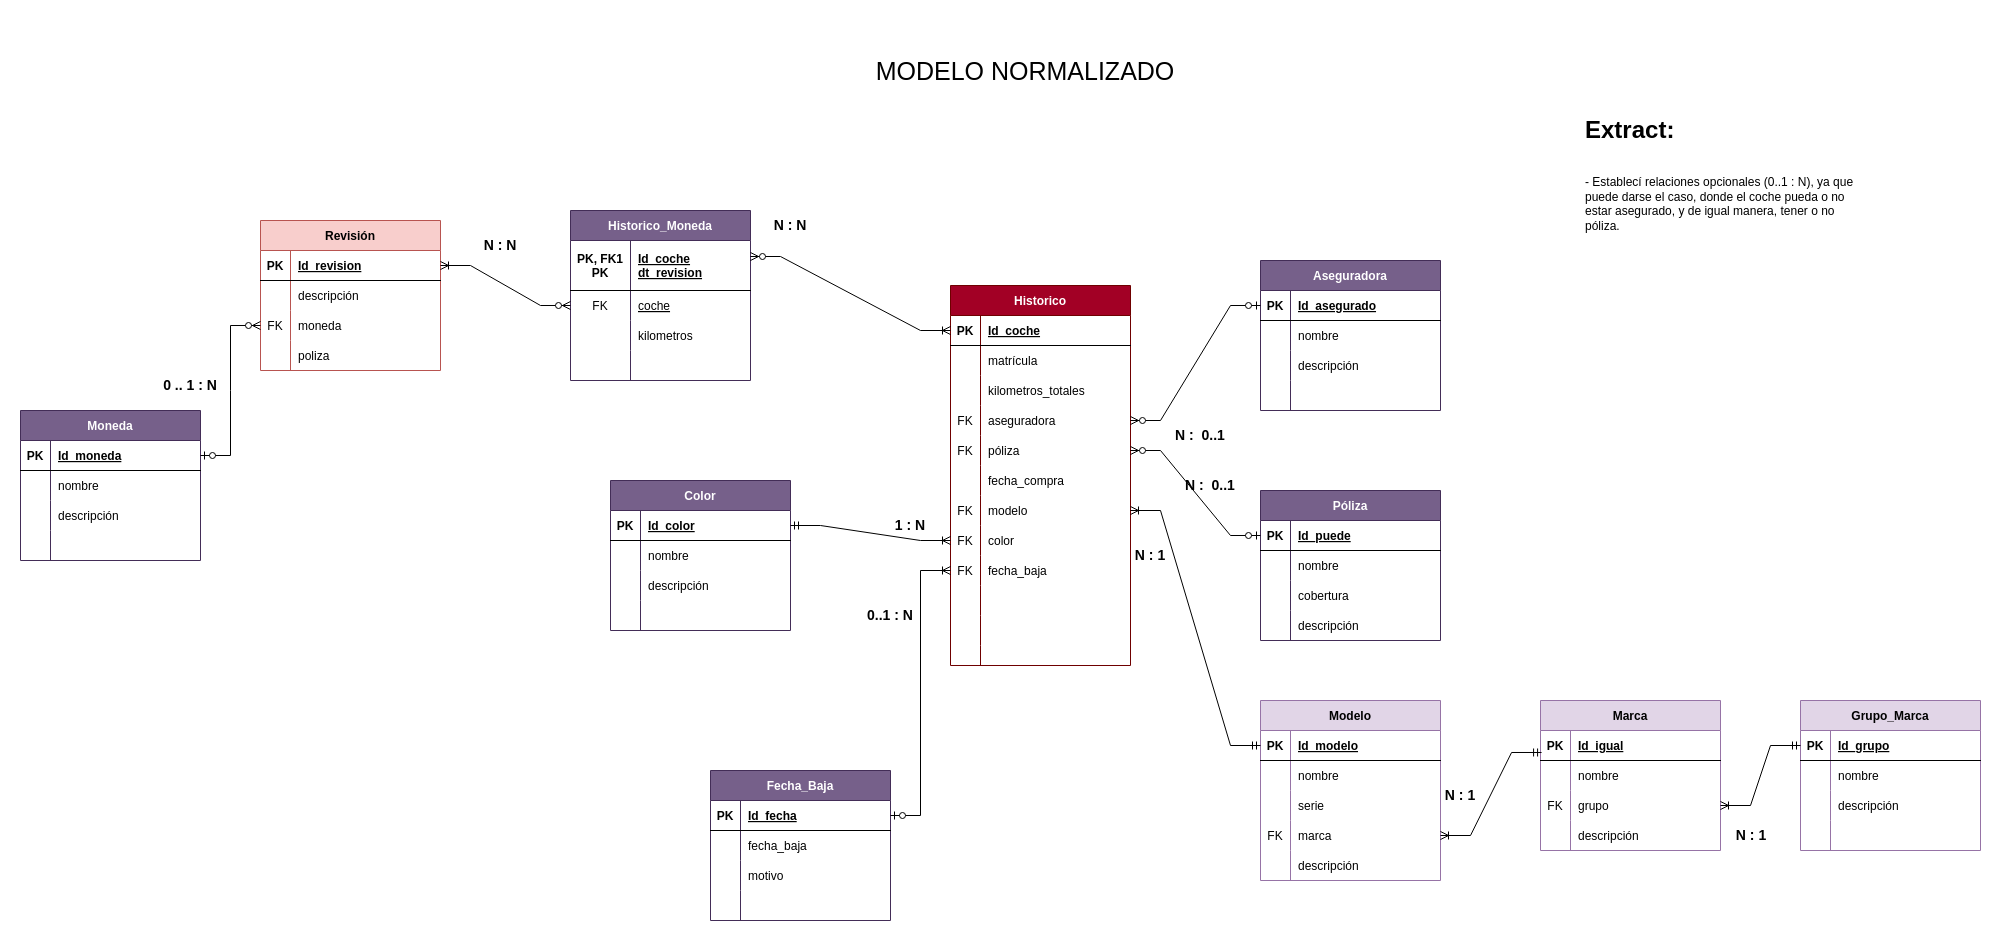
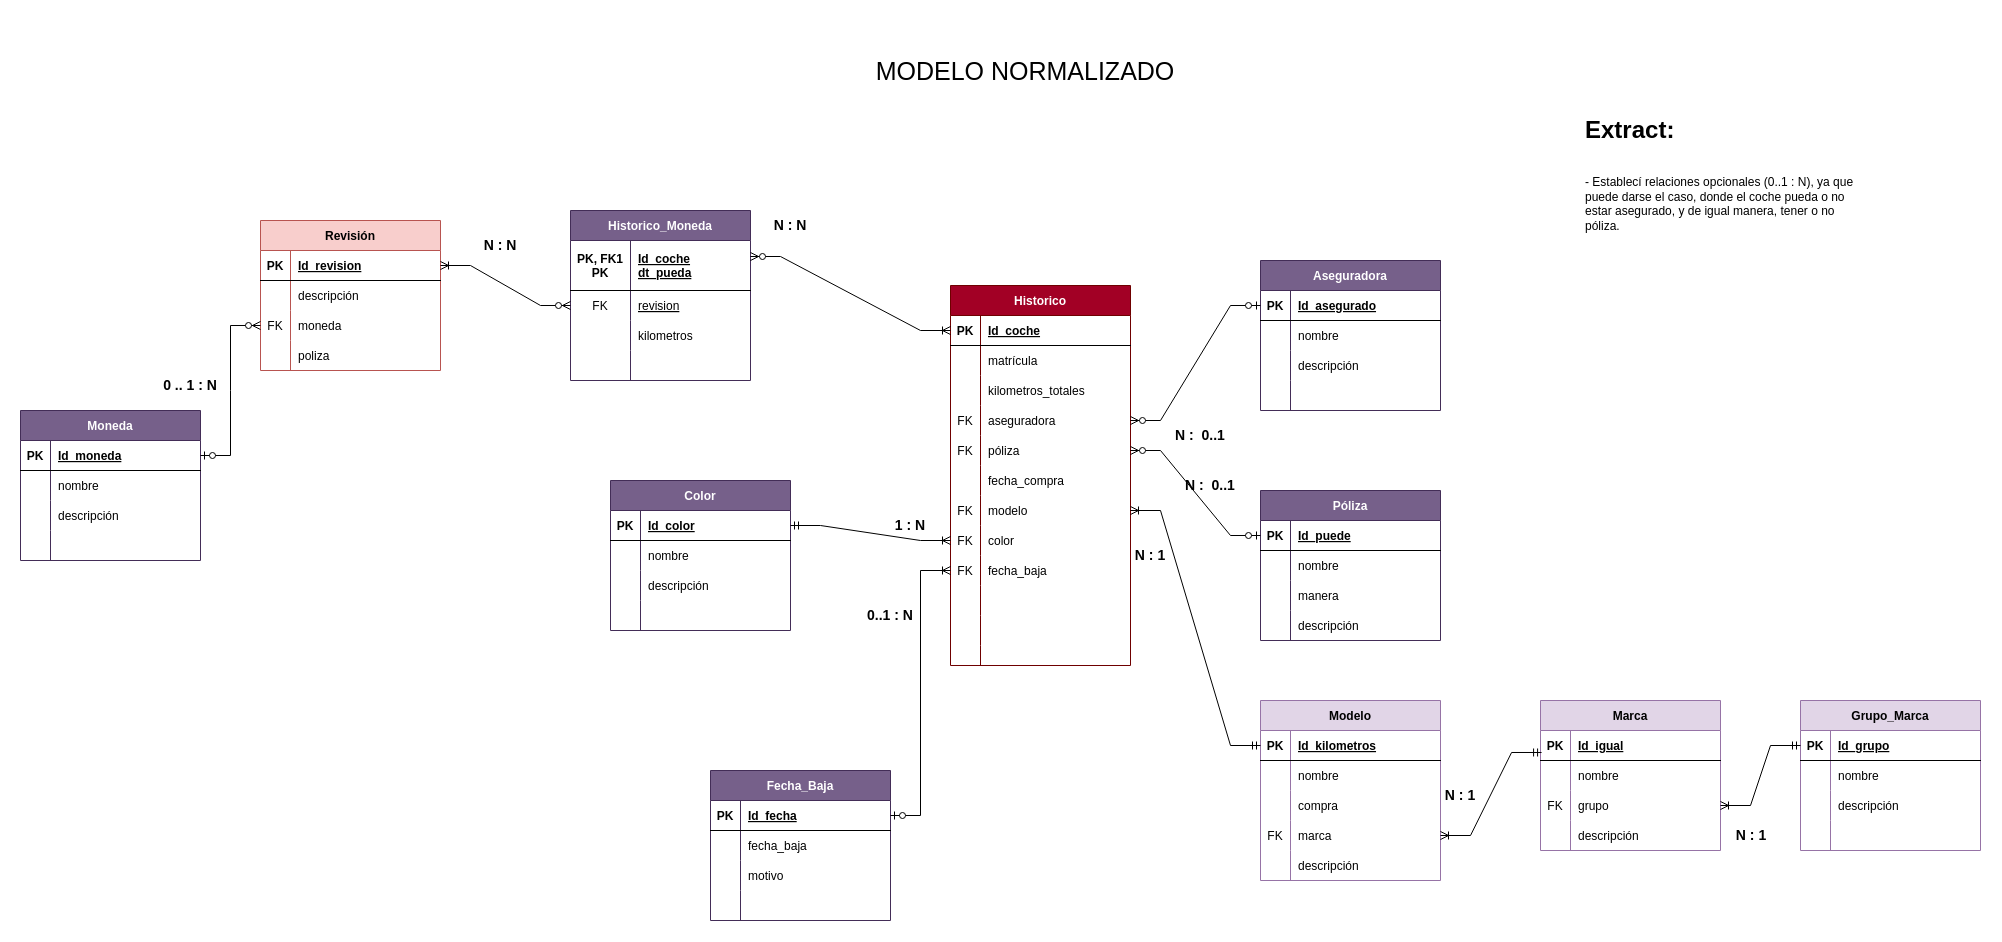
- <mxCell id="137" value="Id_coche&#10;dt_revision" style="shape=partialRectangle;connectable=0;fillColor=none;top=0;left=0;bottom=0;right=0;align=left;spacingLeft=6;fontStyle=5;overflow=hidden;" parent="135" vertex="1"><mxGeometry x="60" width="120" height="50" as="geometry"><mxRectangle width="120" height="50" as="alternateBounds" /></mxGeometry></mxCell>
+ <mxCell id="137" value="Id_coche&#10;dt_pueda" style="shape=partialRectangle;connectable=0;fillColor=none;top=0;left=0;bottom=0;right=0;align=left;spacingLeft=6;fontStyle=5;overflow=hidden;" parent="135" vertex="1"><mxGeometry x="60" width="120" height="50" as="geometry"><mxRectangle width="120" height="50" as="alternateBounds" /></mxGeometry></mxCell>
- <mxCell id="140" value="coche" style="shape=partialRectangle;connectable=0;fillColor=none;top=0;left=0;bottom=0;right=0;align=left;spacingLeft=6;overflow=hidden;fontStyle=4" parent="138" vertex="1"><mxGeometry x="60" width="120" height="30" as="geometry"><mxRectangle width="120" height="30" as="alternateBounds" /></mxGeometry></mxCell>
+ <mxCell id="140" value="revision" style="shape=partialRectangle;connectable=0;fillColor=none;top=0;left=0;bottom=0;right=0;align=left;spacingLeft=6;overflow=hidden;fontStyle=4" parent="138" vertex="1"><mxGeometry x="60" width="120" height="30" as="geometry"><mxRectangle width="120" height="30" as="alternateBounds" /></mxGeometry></mxCell>
- <mxCell id="61" value="cobertura" style="shape=partialRectangle;connectable=0;fillColor=none;top=0;left=0;bottom=0;right=0;align=left;spacingLeft=6;overflow=hidden;" parent="59" vertex="1"><mxGeometry x="30" width="150" height="30" as="geometry"><mxRectangle width="150" height="30" as="alternateBounds" /></mxGeometry></mxCell>
+ <mxCell id="61" value="manera" style="shape=partialRectangle;connectable=0;fillColor=none;top=0;left=0;bottom=0;right=0;align=left;spacingLeft=6;overflow=hidden;" parent="59" vertex="1"><mxGeometry x="30" width="150" height="30" as="geometry"><mxRectangle width="150" height="30" as="alternateBounds" /></mxGeometry></mxCell>
- <mxCell id="68" value="Id_modelo" style="shape=partialRectangle;connectable=0;fillColor=none;top=0;left=0;bottom=0;right=0;align=left;spacingLeft=6;fontStyle=5;overflow=hidden;" parent="66" vertex="1"><mxGeometry x="30" width="150" height="30" as="geometry"><mxRectangle width="150" height="30" as="alternateBounds" /></mxGeometry></mxCell>
+ <mxCell id="68" value="Id_kilometros" style="shape=partialRectangle;connectable=0;fillColor=none;top=0;left=0;bottom=0;right=0;align=left;spacingLeft=6;fontStyle=5;overflow=hidden;" parent="66" vertex="1"><mxGeometry x="30" width="150" height="30" as="geometry"><mxRectangle width="150" height="30" as="alternateBounds" /></mxGeometry></mxCell>
- <mxCell id="74" value="serie" style="shape=partialRectangle;connectable=0;fillColor=none;top=0;left=0;bottom=0;right=0;align=left;spacingLeft=6;overflow=hidden;" parent="72" vertex="1"><mxGeometry x="30" width="150" height="30" as="geometry"><mxRectangle width="150" height="30" as="alternateBounds" /></mxGeometry></mxCell>
+ <mxCell id="74" value="compra" style="shape=partialRectangle;connectable=0;fillColor=none;top=0;left=0;bottom=0;right=0;align=left;spacingLeft=6;overflow=hidden;" parent="72" vertex="1"><mxGeometry x="30" width="150" height="30" as="geometry"><mxRectangle width="150" height="30" as="alternateBounds" /></mxGeometry></mxCell>
